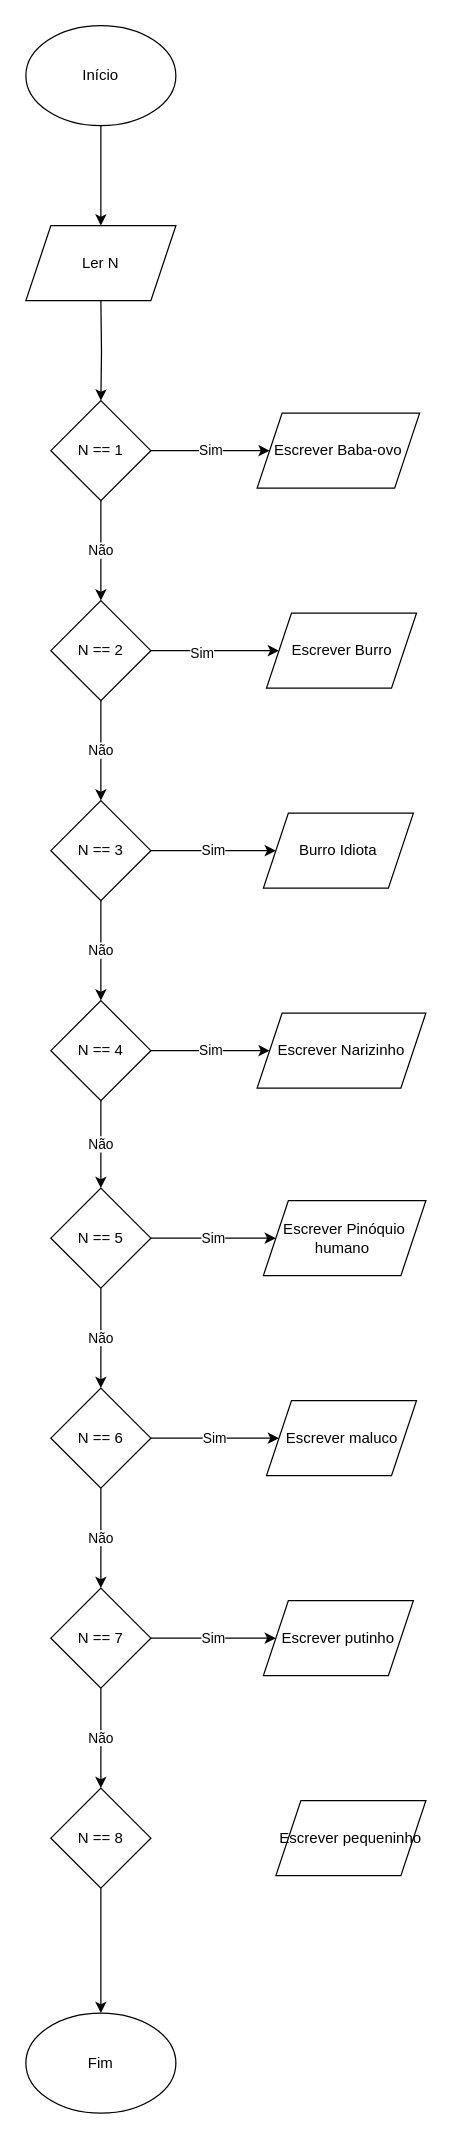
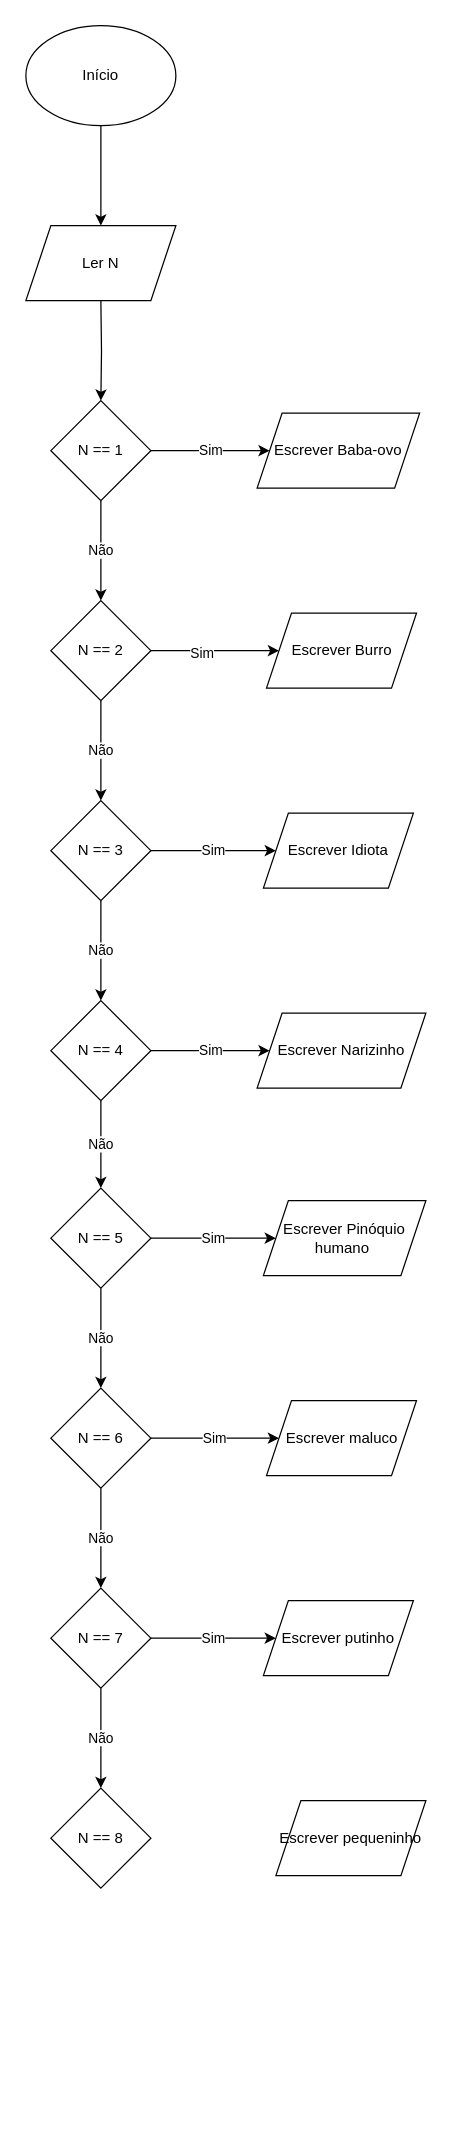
- <mxCell id="21" value="Burro Idiota" style="shape=parallelogram;perimeter=parallelogramPerimeter;whiteSpace=wrap;html=1;fixedSize=1;" vertex="1" parent="1"><mxGeometry x="210" y="650" width="120" height="60" as="geometry" /></mxCell>
+ <mxCell id="21" value="Escrever Idiota" style="shape=parallelogram;perimeter=parallelogramPerimeter;whiteSpace=wrap;html=1;fixedSize=1;" vertex="1" parent="1"><mxGeometry x="210" y="650" width="120" height="60" as="geometry" /></mxCell>
- <mxCell id="35" value="" style="edgeStyle=orthogonalEdgeStyle;rounded=0;orthogonalLoop=1;jettySize=auto;html=1;" edge="1" parent="1" source="36" target="4"><mxGeometry relative="1" as="geometry" /></mxCell>
- <mxCell id="4" value="Fim" style="ellipse;whiteSpace=wrap;html=1;" vertex="1" parent="1"><mxGeometry x="20" y="1610" width="120" height="80" as="geometry" /></mxCell>
